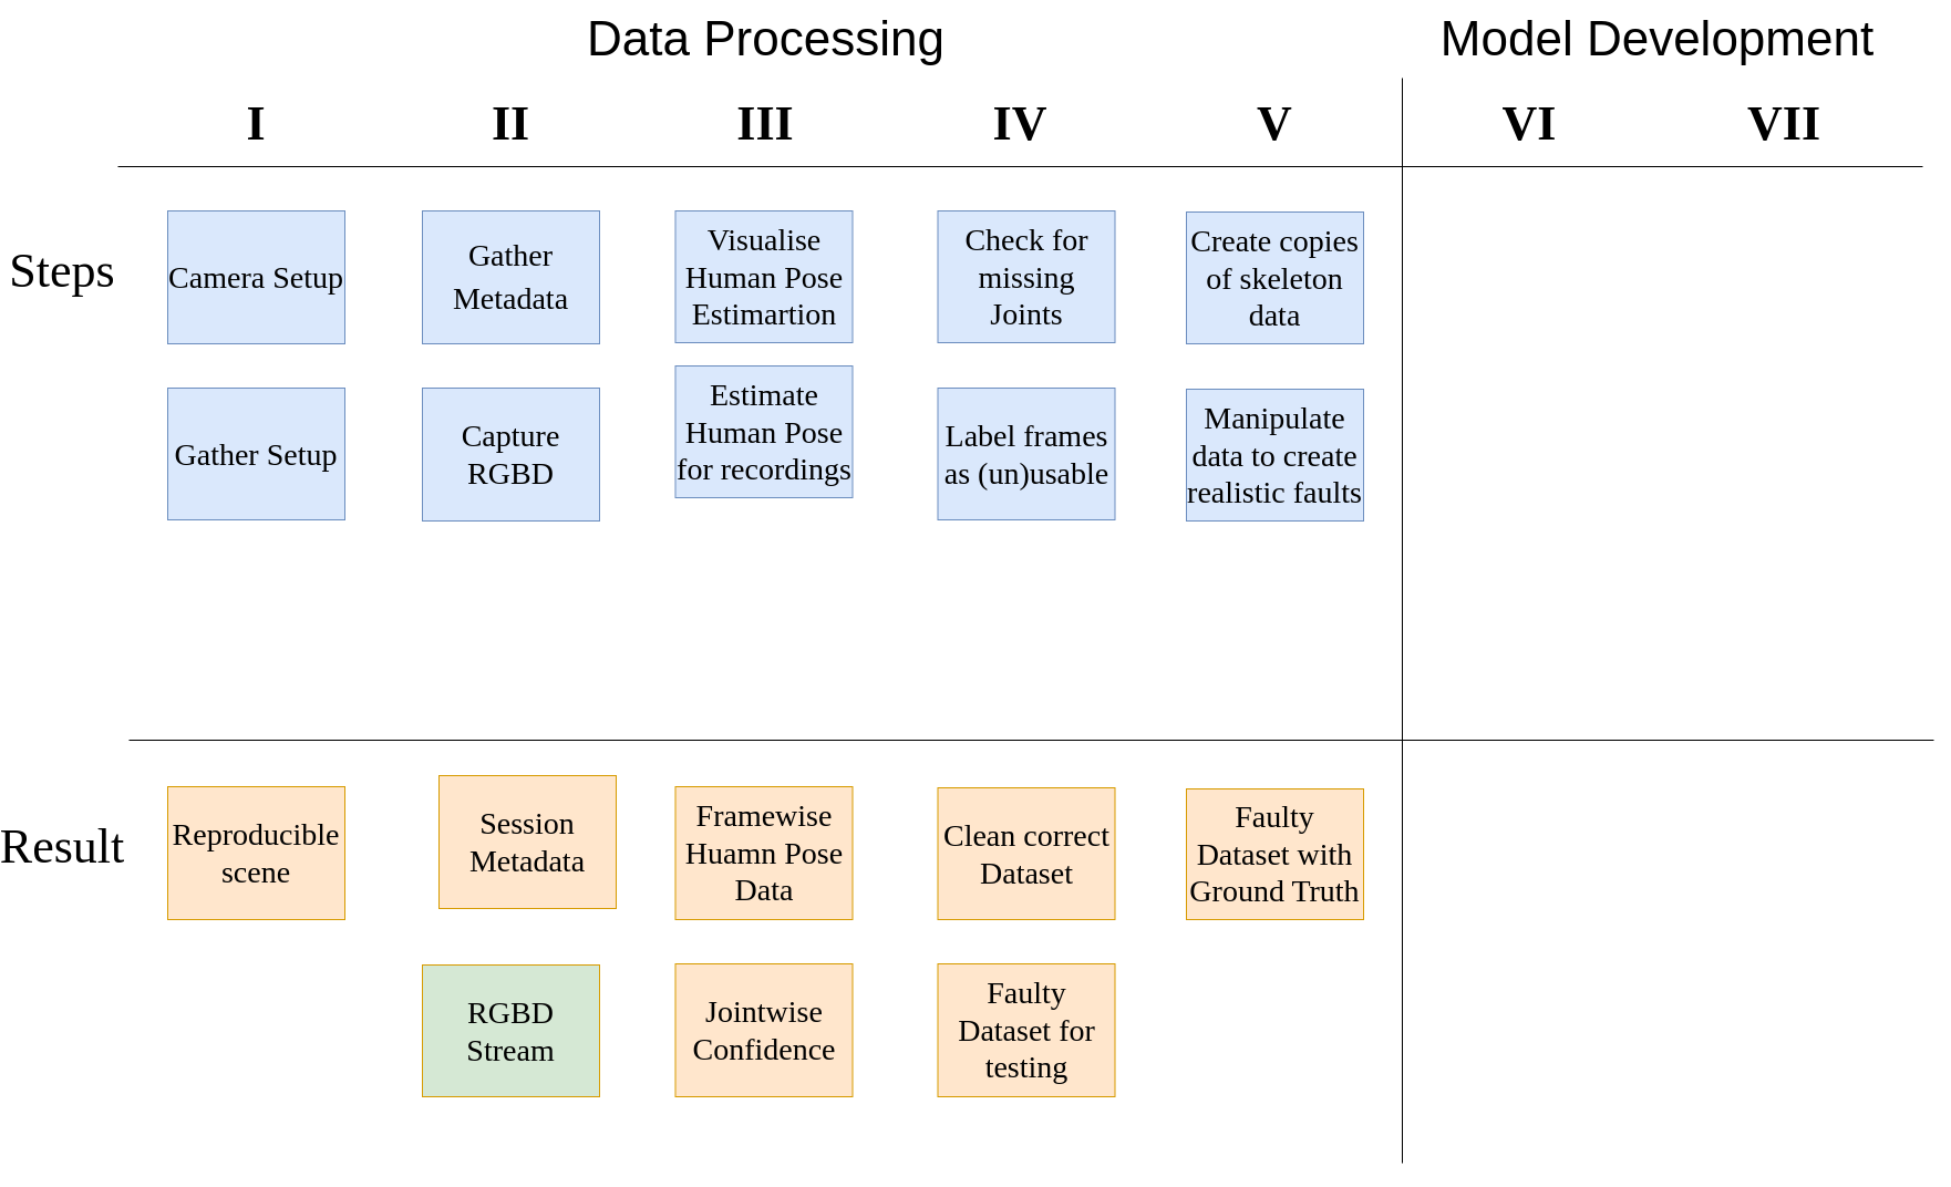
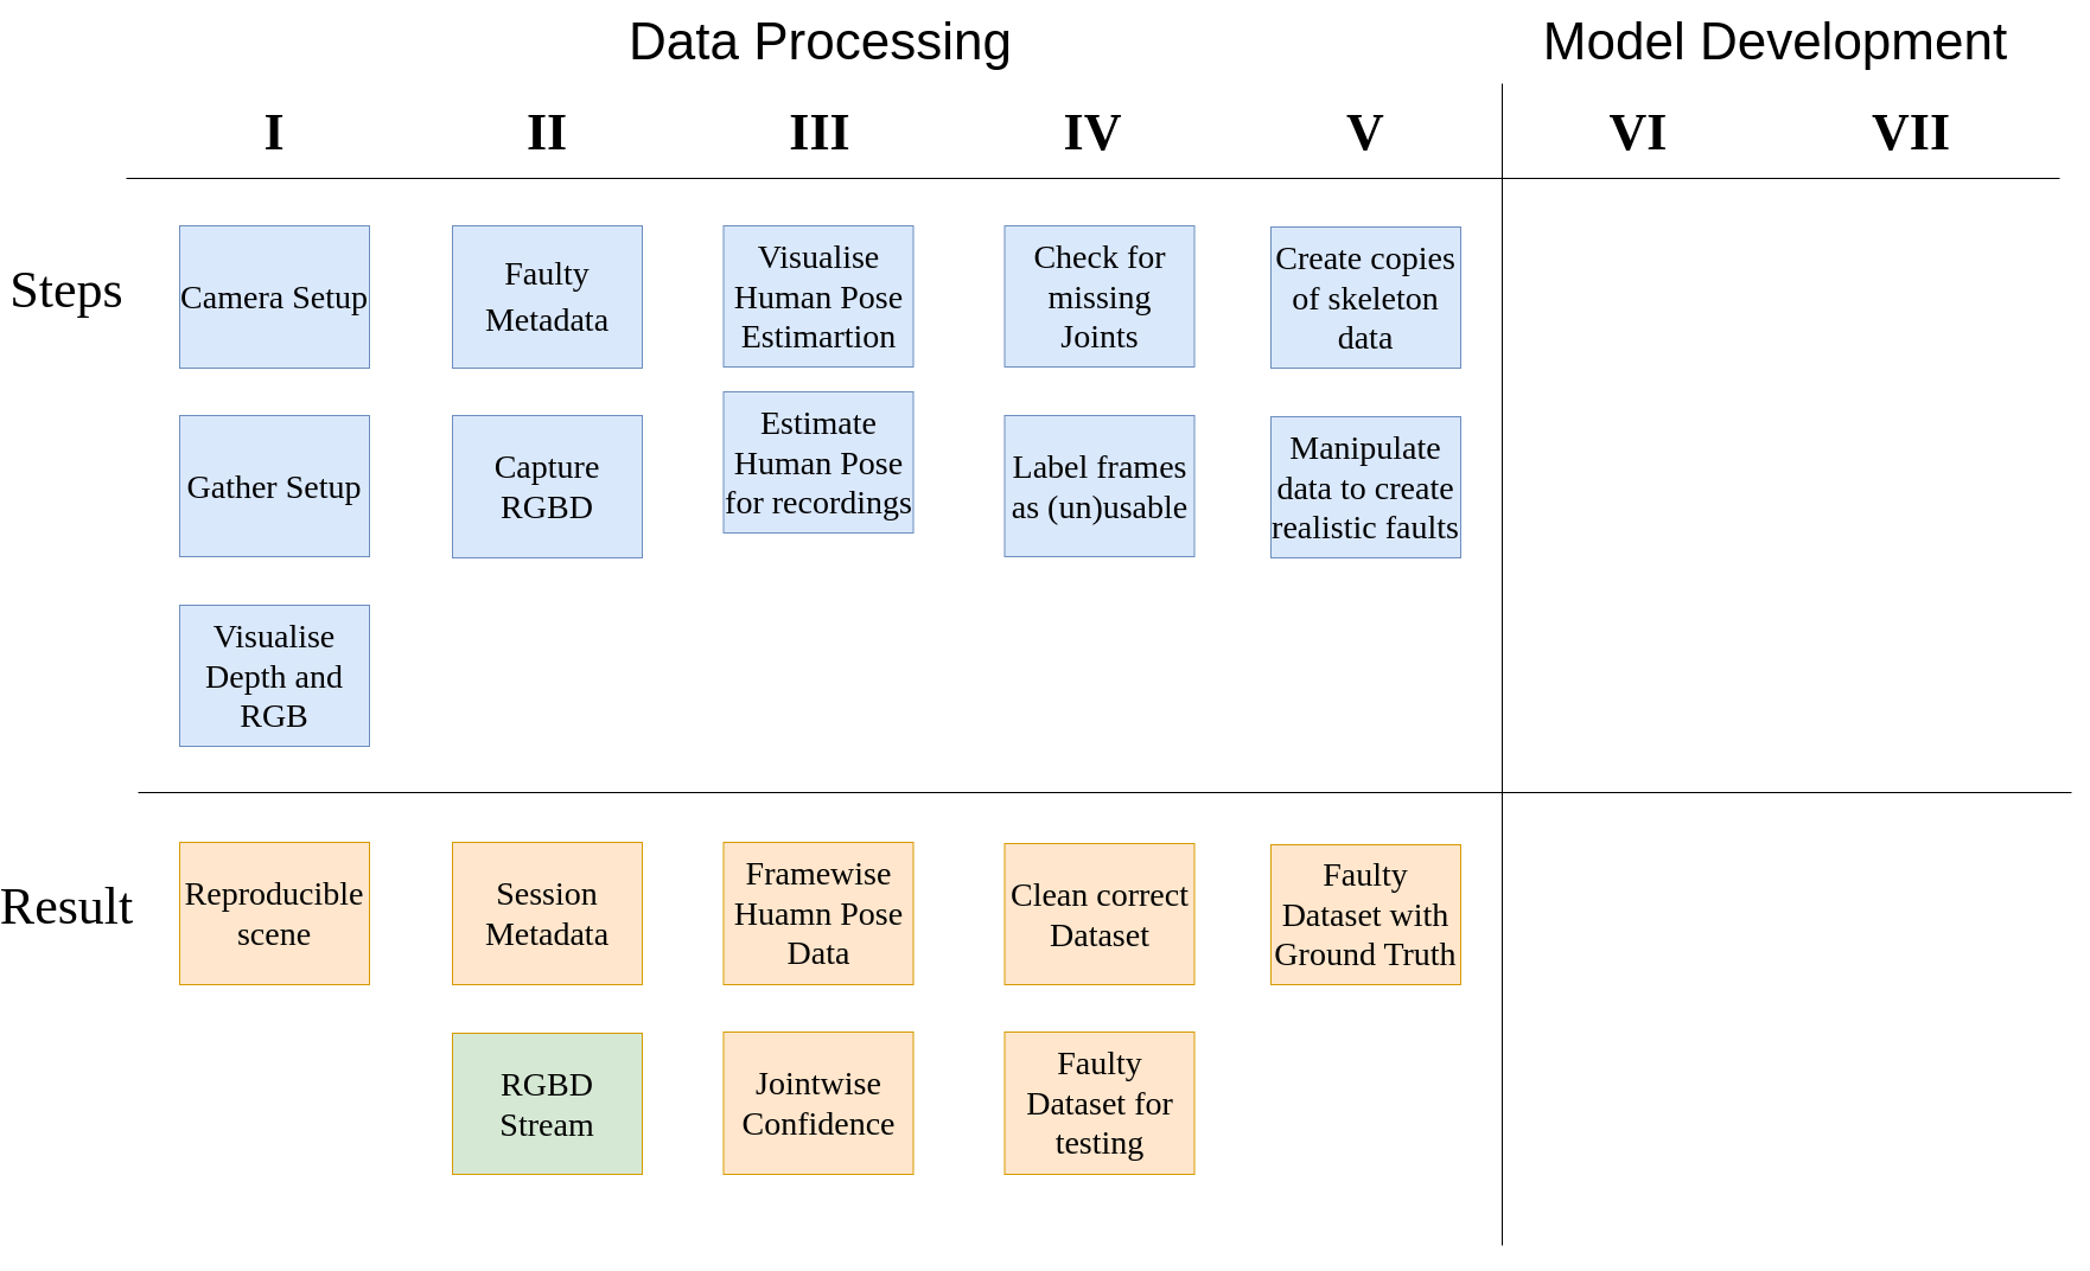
- <mxCell id="5" value="&lt;p style=&quot;line-height: 70%; font-size: 28px;&quot;&gt;&lt;font style=&quot;font-size: 28px;&quot;&gt;Gather&lt;br&gt;&lt;br&gt;Metadata&lt;br style=&quot;font-size: 28px;&quot;&gt;&lt;/font&gt;&lt;/p&gt;" style="rounded=0;whiteSpace=wrap;html=1;fontFamily=Times New Roman;fontSize=28;fillColor=#dae8fc;strokeColor=#6c8ebf;" parent="2" vertex="1"><mxGeometry x="35" y="90" width="160" height="120" as="geometry" /></mxCell>
+ <mxCell id="5" value="&lt;p style=&quot;line-height: 70%; font-size: 28px;&quot;&gt;&lt;font style=&quot;font-size: 28px;&quot;&gt;Faulty&lt;br&gt;&lt;br&gt;Metadata&lt;br style=&quot;font-size: 28px;&quot;&gt;&lt;/font&gt;&lt;/p&gt;" style="rounded=0;whiteSpace=wrap;html=1;fontFamily=Times New Roman;fontSize=28;fillColor=#dae8fc;strokeColor=#6c8ebf;" parent="2" vertex="1"><mxGeometry x="35" y="90" width="160" height="120" as="geometry" /></mxCell>
+ <mxCell id="11" value="Visualise Depth and RGB" style="rounded=0;whiteSpace=wrap;html=1;fontFamily=Times New Roman;fontSize=28;fillColor=#dae8fc;strokeColor=#6c8ebf;" parent="7" vertex="1"><mxGeometry x="35" y="410" width="160" height="119" as="geometry" /></mxCell>
- <mxCell id="4" value="&lt;div style=&quot;font-size: 28px;&quot;&gt;&lt;font style=&quot;font-size: 28px;&quot;&gt;Session Metadata&lt;/font&gt;&lt;/div&gt;" style="rounded=0;whiteSpace=wrap;html=1;fontFamily=Times New Roman;fontSize=28;fillColor=#ffe6cc;strokeColor=#d79b00;" parent="2" vertex="1"><mxGeometry x="50" y="600" width="160" height="120" as="geometry" /></mxCell>
+ <mxCell id="4" value="&lt;div style=&quot;font-size: 28px;&quot;&gt;&lt;font style=&quot;font-size: 28px;&quot;&gt;Session Metadata&lt;/font&gt;&lt;/div&gt;" style="rounded=0;whiteSpace=wrap;html=1;fontFamily=Times New Roman;fontSize=28;fillColor=#ffe6cc;strokeColor=#d79b00;" parent="2" vertex="1"><mxGeometry x="35" y="610" width="160" height="120" as="geometry" /></mxCell>
